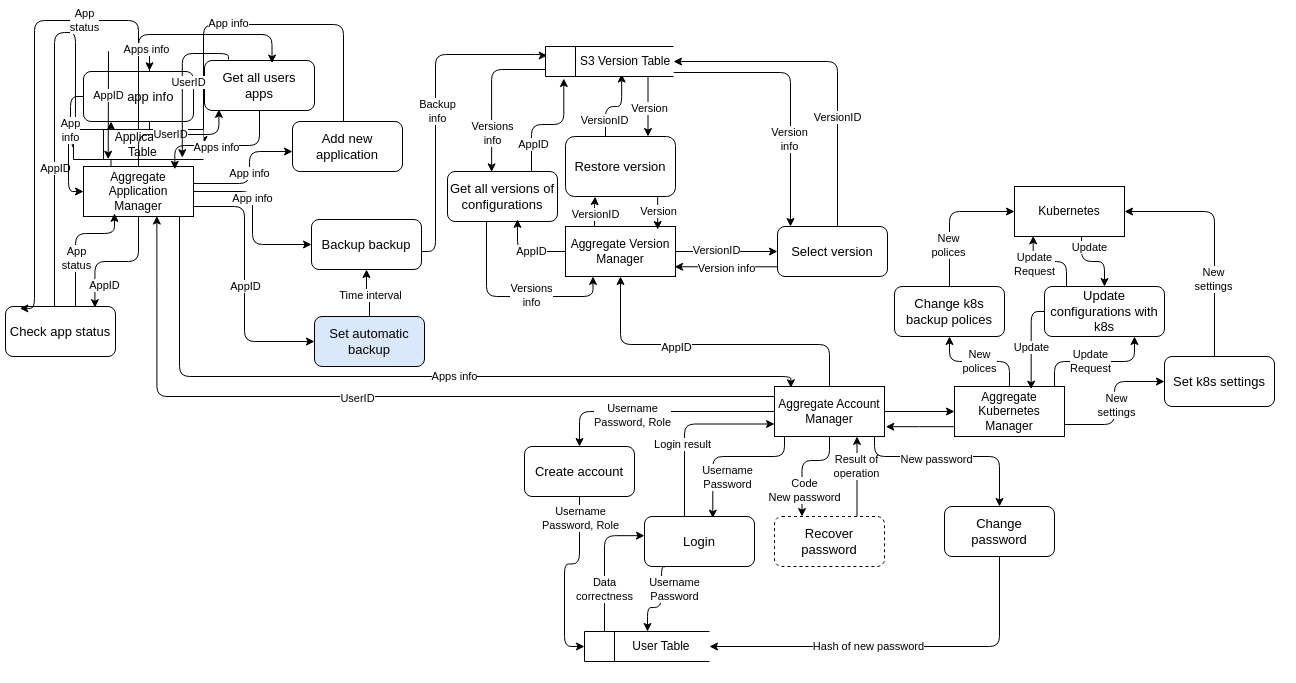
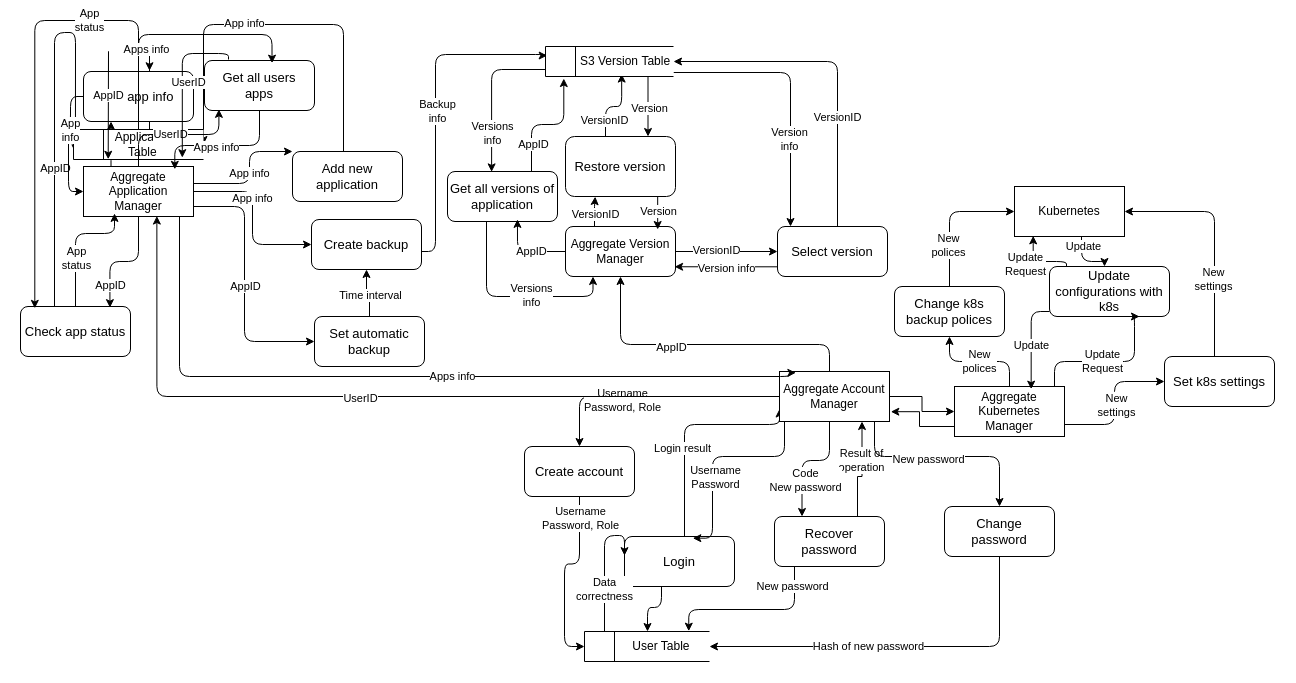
- <mxCell id="4" value="&lt;span id=&quot;docs-internal-guid-28eb2121-7fff-9d14-e976-f08f9c7967d7&quot;&gt;&lt;span style=&quot;font-family: Arial, sans-serif; background-color: transparent; font-variant-numeric: normal; font-variant-east-asian: normal; font-variant-alternates: normal; font-variant-position: normal; vertical-align: baseline; white-space-collapse: preserve;&quot;&gt;&lt;font style=&quot;font-size: 13px;&quot;&gt;Add new application&lt;/font&gt;&lt;/span&gt;&lt;/span&gt;" style="html=1;whiteSpace=wrap;rounded=1;" parent="1" vertex="1"><mxGeometry x="292" y="121" width="110" height="50" as="geometry" /></mxCell>
+ <mxCell id="4" value="&lt;span id=&quot;docs-internal-guid-28eb2121-7fff-9d14-e976-f08f9c7967d7&quot;&gt;&lt;span style=&quot;font-family: Arial, sans-serif; background-color: transparent; font-variant-numeric: normal; font-variant-east-asian: normal; font-variant-alternates: normal; font-variant-position: normal; vertical-align: baseline; white-space-collapse: preserve;&quot;&gt;&lt;font style=&quot;font-size: 13px;&quot;&gt;Add new application&lt;/font&gt;&lt;/span&gt;&lt;/span&gt;" style="html=1;whiteSpace=wrap;rounded=1;" parent="1" vertex="1"><mxGeometry x="292" y="151" width="110" height="50" as="geometry" /></mxCell>
- <mxCell id="111" value="&lt;span id=&quot;docs-internal-guid-8aad3767-7fff-0c8e-b2ee-74b997b1324d&quot;&gt;&lt;span style=&quot;font-family: Arial, sans-serif; background-color: transparent; font-variant-numeric: normal; font-variant-east-asian: normal; font-variant-alternates: normal; font-variant-position: normal; vertical-align: baseline; white-space-collapse: preserve;&quot;&gt;&lt;font style=&quot;font-size: 13px;&quot;&gt;Get all versions of configurations&lt;/font&gt;&lt;/span&gt;&lt;/span&gt;" style="html=1;whiteSpace=wrap;rounded=1;" parent="1" vertex="1"><mxGeometry x="447" y="171" width="110" height="50" as="geometry" /></mxCell>
+ <mxCell id="111" value="&lt;span id=&quot;docs-internal-guid-8aad3767-7fff-0c8e-b2ee-74b997b1324d&quot;&gt;&lt;span style=&quot;font-family: Arial, sans-serif; background-color: transparent; font-variant-numeric: normal; font-variant-east-asian: normal; font-variant-alternates: normal; font-variant-position: normal; vertical-align: baseline; white-space-collapse: preserve;&quot;&gt;&lt;font style=&quot;font-size: 13px;&quot;&gt;Get all versions of application&lt;/font&gt;&lt;/span&gt;&lt;/span&gt;" style="html=1;whiteSpace=wrap;rounded=1;" parent="1" vertex="1"><mxGeometry x="447" y="171" width="110" height="50" as="geometry" /></mxCell>
- <mxCell id="7" value="&lt;span id=&quot;docs-internal-guid-0d3b4a39-7fff-ee58-b2d5-4b410e81db0f&quot;&gt;&lt;span style=&quot;font-family: Arial, sans-serif; background-color: transparent; font-variant-numeric: normal; font-variant-east-asian: normal; font-variant-alternates: normal; font-variant-position: normal; vertical-align: baseline; white-space-collapse: preserve;&quot;&gt;&lt;font style=&quot;font-size: 13px;&quot;&gt;Backup backup&lt;/font&gt;&lt;/span&gt;&lt;/span&gt;" style="html=1;whiteSpace=wrap;rounded=1;" parent="1" vertex="1"><mxGeometry x="311" y="219" width="110" height="50" as="geometry" /></mxCell>
+ <mxCell id="7" value="&lt;span id=&quot;docs-internal-guid-0d3b4a39-7fff-ee58-b2d5-4b410e81db0f&quot;&gt;&lt;span style=&quot;font-family: Arial, sans-serif; background-color: transparent; font-variant-numeric: normal; font-variant-east-asian: normal; font-variant-alternates: normal; font-variant-position: normal; vertical-align: baseline; white-space-collapse: preserve;&quot;&gt;&lt;font style=&quot;font-size: 13px;&quot;&gt;Create backup&lt;/font&gt;&lt;/span&gt;&lt;/span&gt;" style="html=1;whiteSpace=wrap;rounded=1;" parent="1" vertex="1"><mxGeometry x="311" y="219" width="110" height="50" as="geometry" /></mxCell>
- <mxCell id="56" value="Aggregate Version Manager" style="html=1;whiteSpace=wrap;" parent="1" vertex="1"><mxGeometry x="565" y="226" width="110" height="50" as="geometry" /></mxCell>
+ <mxCell id="56" value="Aggregate Version Manager" style="html=1;whiteSpace=wrap;rounded=1;" parent="1" vertex="1"><mxGeometry x="565" y="226" width="110" height="50" as="geometry" /></mxCell>
- <mxCell id="26" value="&lt;span id=&quot;docs-internal-guid-7c4b74f6-7fff-c5e7-435d-efece4d70653&quot;&gt;&lt;span style=&quot;font-family: Arial, sans-serif; background-color: transparent; font-variant-numeric: normal; font-variant-east-asian: normal; font-variant-alternates: normal; font-variant-position: normal; vertical-align: baseline; white-space-collapse: preserve;&quot;&gt;&lt;font style=&quot;font-size: 13px;&quot;&gt;Update configurations with k8s&lt;/font&gt;&lt;/span&gt;&lt;/span&gt;" style="html=1;whiteSpace=wrap;rounded=1;" parent="1" vertex="1"><mxGeometry x="1044" y="286" width="120" height="50" as="geometry" /></mxCell>
+ <mxCell id="26" value="&lt;span id=&quot;docs-internal-guid-7c4b74f6-7fff-c5e7-435d-efece4d70653&quot;&gt;&lt;span style=&quot;font-family: Arial, sans-serif; background-color: transparent; font-variant-numeric: normal; font-variant-east-asian: normal; font-variant-alternates: normal; font-variant-position: normal; vertical-align: baseline; white-space-collapse: preserve;&quot;&gt;&lt;font style=&quot;font-size: 13px;&quot;&gt;Update configurations with k8s&lt;/font&gt;&lt;/span&gt;&lt;/span&gt;" style="html=1;whiteSpace=wrap;rounded=1;" parent="1" vertex="1"><mxGeometry x="1049" y="266" width="120" height="50" as="geometry" /></mxCell>
- <mxCell id="13" value="&lt;span id=&quot;docs-internal-guid-fcb0ee32-7fff-8d8d-cb8f-51fce73417a1&quot;&gt;&lt;span style=&quot;font-family: Arial, sans-serif; background-color: transparent; font-variant-numeric: normal; font-variant-east-asian: normal; font-variant-alternates: normal; font-variant-position: normal; vertical-align: baseline; white-space-collapse: preserve;&quot;&gt;&lt;font style=&quot;font-size: 13px;&quot;&gt;Check app status&lt;/font&gt;&lt;/span&gt;&lt;/span&gt;" style="html=1;whiteSpace=wrap;rounded=1;" parent="1" vertex="1"><mxGeometry x="5" y="306" width="110" height="50" as="geometry" /></mxCell>
+ <mxCell id="13" value="&lt;span id=&quot;docs-internal-guid-fcb0ee32-7fff-8d8d-cb8f-51fce73417a1&quot;&gt;&lt;span style=&quot;font-family: Arial, sans-serif; background-color: transparent; font-variant-numeric: normal; font-variant-east-asian: normal; font-variant-alternates: normal; font-variant-position: normal; vertical-align: baseline; white-space-collapse: preserve;&quot;&gt;&lt;font style=&quot;font-size: 13px;&quot;&gt;Check app status&lt;/font&gt;&lt;/span&gt;&lt;/span&gt;" style="html=1;whiteSpace=wrap;rounded=1;" parent="1" vertex="1"><mxGeometry x="20" y="306" width="110" height="50" as="geometry" /></mxCell>
- <mxCell id="10" value="&lt;span id=&quot;docs-internal-guid-49d55ede-7fff-4c19-935e-1d39b4586dbc&quot;&gt;&lt;span style=&quot;font-family: Arial, sans-serif; background-color: transparent; font-variant-numeric: normal; font-variant-east-asian: normal; font-variant-alternates: normal; font-variant-position: normal; vertical-align: baseline; white-space-collapse: preserve;&quot;&gt;&lt;font style=&quot;font-size: 13px;&quot;&gt;Set automatic backup&lt;/font&gt;&lt;/span&gt;&lt;/span&gt;" style="html=1;whiteSpace=wrap;rounded=1;fillColor=#dae8fc;" parent="1" vertex="1"><mxGeometry x="314" y="316" width="110" height="50" as="geometry" /></mxCell>
+ <mxCell id="10" value="&lt;span id=&quot;docs-internal-guid-49d55ede-7fff-4c19-935e-1d39b4586dbc&quot;&gt;&lt;span style=&quot;font-family: Arial, sans-serif; background-color: transparent; font-variant-numeric: normal; font-variant-east-asian: normal; font-variant-alternates: normal; font-variant-position: normal; vertical-align: baseline; white-space-collapse: preserve;&quot;&gt;&lt;font style=&quot;font-size: 13px;&quot;&gt;Set automatic backup&lt;/font&gt;&lt;/span&gt;&lt;/span&gt;" style="html=1;whiteSpace=wrap;rounded=1;" parent="1" vertex="1"><mxGeometry x="314" y="316" width="110" height="50" as="geometry" /></mxCell>
- <mxCell id="74" value="Aggregate Account Manager" style="html=1;whiteSpace=wrap;" parent="1" vertex="1"><mxGeometry x="774" y="386" width="110" height="50" as="geometry" /></mxCell>
+ <mxCell id="74" value="Aggregate Account Manager" style="html=1;whiteSpace=wrap;" parent="1" vertex="1"><mxGeometry x="779" y="371" width="110" height="50" as="geometry" /></mxCell>
- <mxCell id="34" value="&lt;span id=&quot;docs-internal-guid-67a832df-7fff-8fcd-8c16-c0354efd016f&quot;&gt;&lt;span style=&quot;font-family: Arial, sans-serif; background-color: transparent; font-variant-numeric: normal; font-variant-east-asian: normal; font-variant-alternates: normal; font-variant-position: normal; vertical-align: baseline; white-space-collapse: preserve;&quot;&gt;&lt;font style=&quot;font-size: 13px;&quot;&gt;Login&lt;/font&gt;&lt;/span&gt;&lt;/span&gt;" style="html=1;whiteSpace=wrap;rounded=1;" parent="1" vertex="1"><mxGeometry x="644" y="516" width="110" height="50" as="geometry" /></mxCell>
+ <mxCell id="34" value="&lt;span id=&quot;docs-internal-guid-67a832df-7fff-8fcd-8c16-c0354efd016f&quot;&gt;&lt;span style=&quot;font-family: Arial, sans-serif; background-color: transparent; font-variant-numeric: normal; font-variant-east-asian: normal; font-variant-alternates: normal; font-variant-position: normal; vertical-align: baseline; white-space-collapse: preserve;&quot;&gt;&lt;font style=&quot;font-size: 13px;&quot;&gt;Login&lt;/font&gt;&lt;/span&gt;&lt;/span&gt;" style="html=1;whiteSpace=wrap;rounded=1;" parent="1" vertex="1"><mxGeometry x="624" y="536" width="110" height="50" as="geometry" /></mxCell>
- <mxCell id="39" value="&lt;span id=&quot;docs-internal-guid-67a832df-7fff-8fcd-8c16-c0354efd016f&quot;&gt;&lt;span style=&quot;font-family: Arial, sans-serif; background-color: transparent; font-variant-numeric: normal; font-variant-east-asian: normal; font-variant-alternates: normal; font-variant-position: normal; vertical-align: baseline; white-space-collapse: preserve;&quot;&gt;&lt;font style=&quot;font-size: 13px;&quot;&gt;Recover&lt;/font&gt;&lt;/span&gt;&lt;/span&gt;&lt;div&gt;&lt;span&gt;&lt;span style=&quot;font-family: Arial, sans-serif; background-color: transparent; font-variant-numeric: normal; font-variant-east-asian: normal; font-variant-alternates: normal; font-variant-position: normal; vertical-align: baseline; white-space-collapse: preserve;&quot;&gt;&lt;font style=&quot;font-size: 13px;&quot;&gt;password&lt;/font&gt;&lt;/span&gt;&lt;/span&gt;&lt;/div&gt;" style="html=1;whiteSpace=wrap;rounded=1;dashed=1;" parent="1" vertex="1"><mxGeometry x="774" y="516" width="110" height="50" as="geometry" /></mxCell>
+ <mxCell id="39" value="&lt;span id=&quot;docs-internal-guid-67a832df-7fff-8fcd-8c16-c0354efd016f&quot;&gt;&lt;span style=&quot;font-family: Arial, sans-serif; background-color: transparent; font-variant-numeric: normal; font-variant-east-asian: normal; font-variant-alternates: normal; font-variant-position: normal; vertical-align: baseline; white-space-collapse: preserve;&quot;&gt;&lt;font style=&quot;font-size: 13px;&quot;&gt;Recover&lt;/font&gt;&lt;/span&gt;&lt;/span&gt;&lt;div&gt;&lt;span&gt;&lt;span style=&quot;font-family: Arial, sans-serif; background-color: transparent; font-variant-numeric: normal; font-variant-east-asian: normal; font-variant-alternates: normal; font-variant-position: normal; vertical-align: baseline; white-space-collapse: preserve;&quot;&gt;&lt;font style=&quot;font-size: 13px;&quot;&gt;password&lt;/font&gt;&lt;/span&gt;&lt;/span&gt;&lt;/div&gt;" style="html=1;whiteSpace=wrap;rounded=1;" parent="1" vertex="1"><mxGeometry x="774" y="516" width="110" height="50" as="geometry" /></mxCell>
+ <mxCell id="37" style="edgeStyle=orthogonalEdgeStyle;rounded=1;orthogonalLoop=1;jettySize=auto;html=1;curved=0;entryX=0.834;entryY=-0.011;entryDx=0;entryDy=0;entryPerimeter=0;" parent="1" source="39" target="82" edge="1"><mxGeometry relative="1" as="geometry"><Array as="points"><mxPoint x="794" y="609" /><mxPoint x="688" y="609" /></Array></mxGeometry></mxCell>
+ <mxCell id="38" value="New password" style="edgeLabel;html=1;align=center;verticalAlign=middle;resizable=0;points=[];" parent="37" vertex="1" connectable="0"><mxGeometry x="-0.538" y="-1" relative="1" as="geometry"><mxPoint x="-2" y="-20" as="offset" /></mxGeometry></mxCell>
